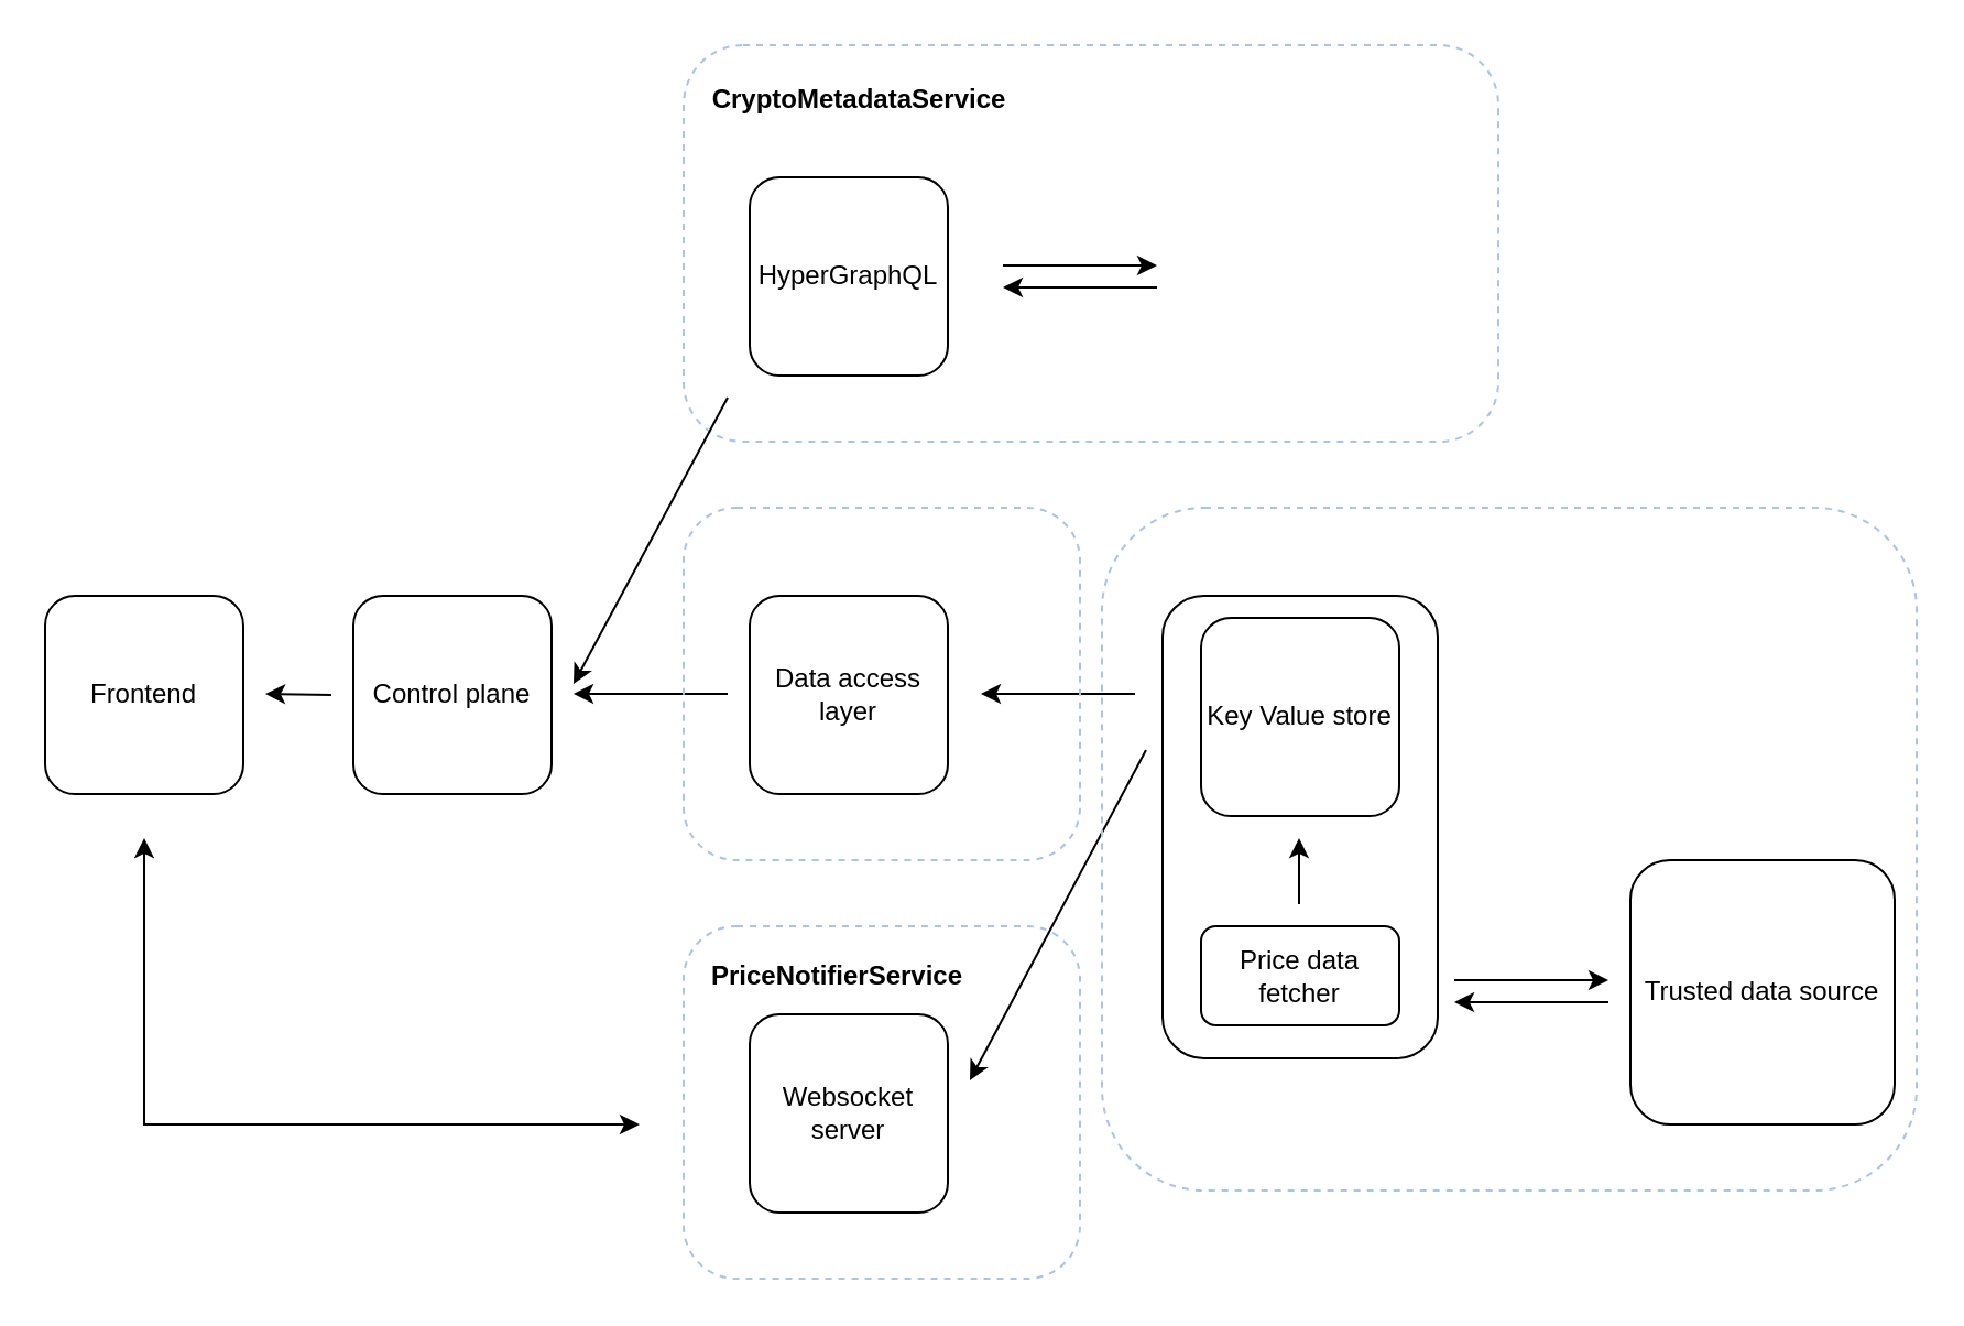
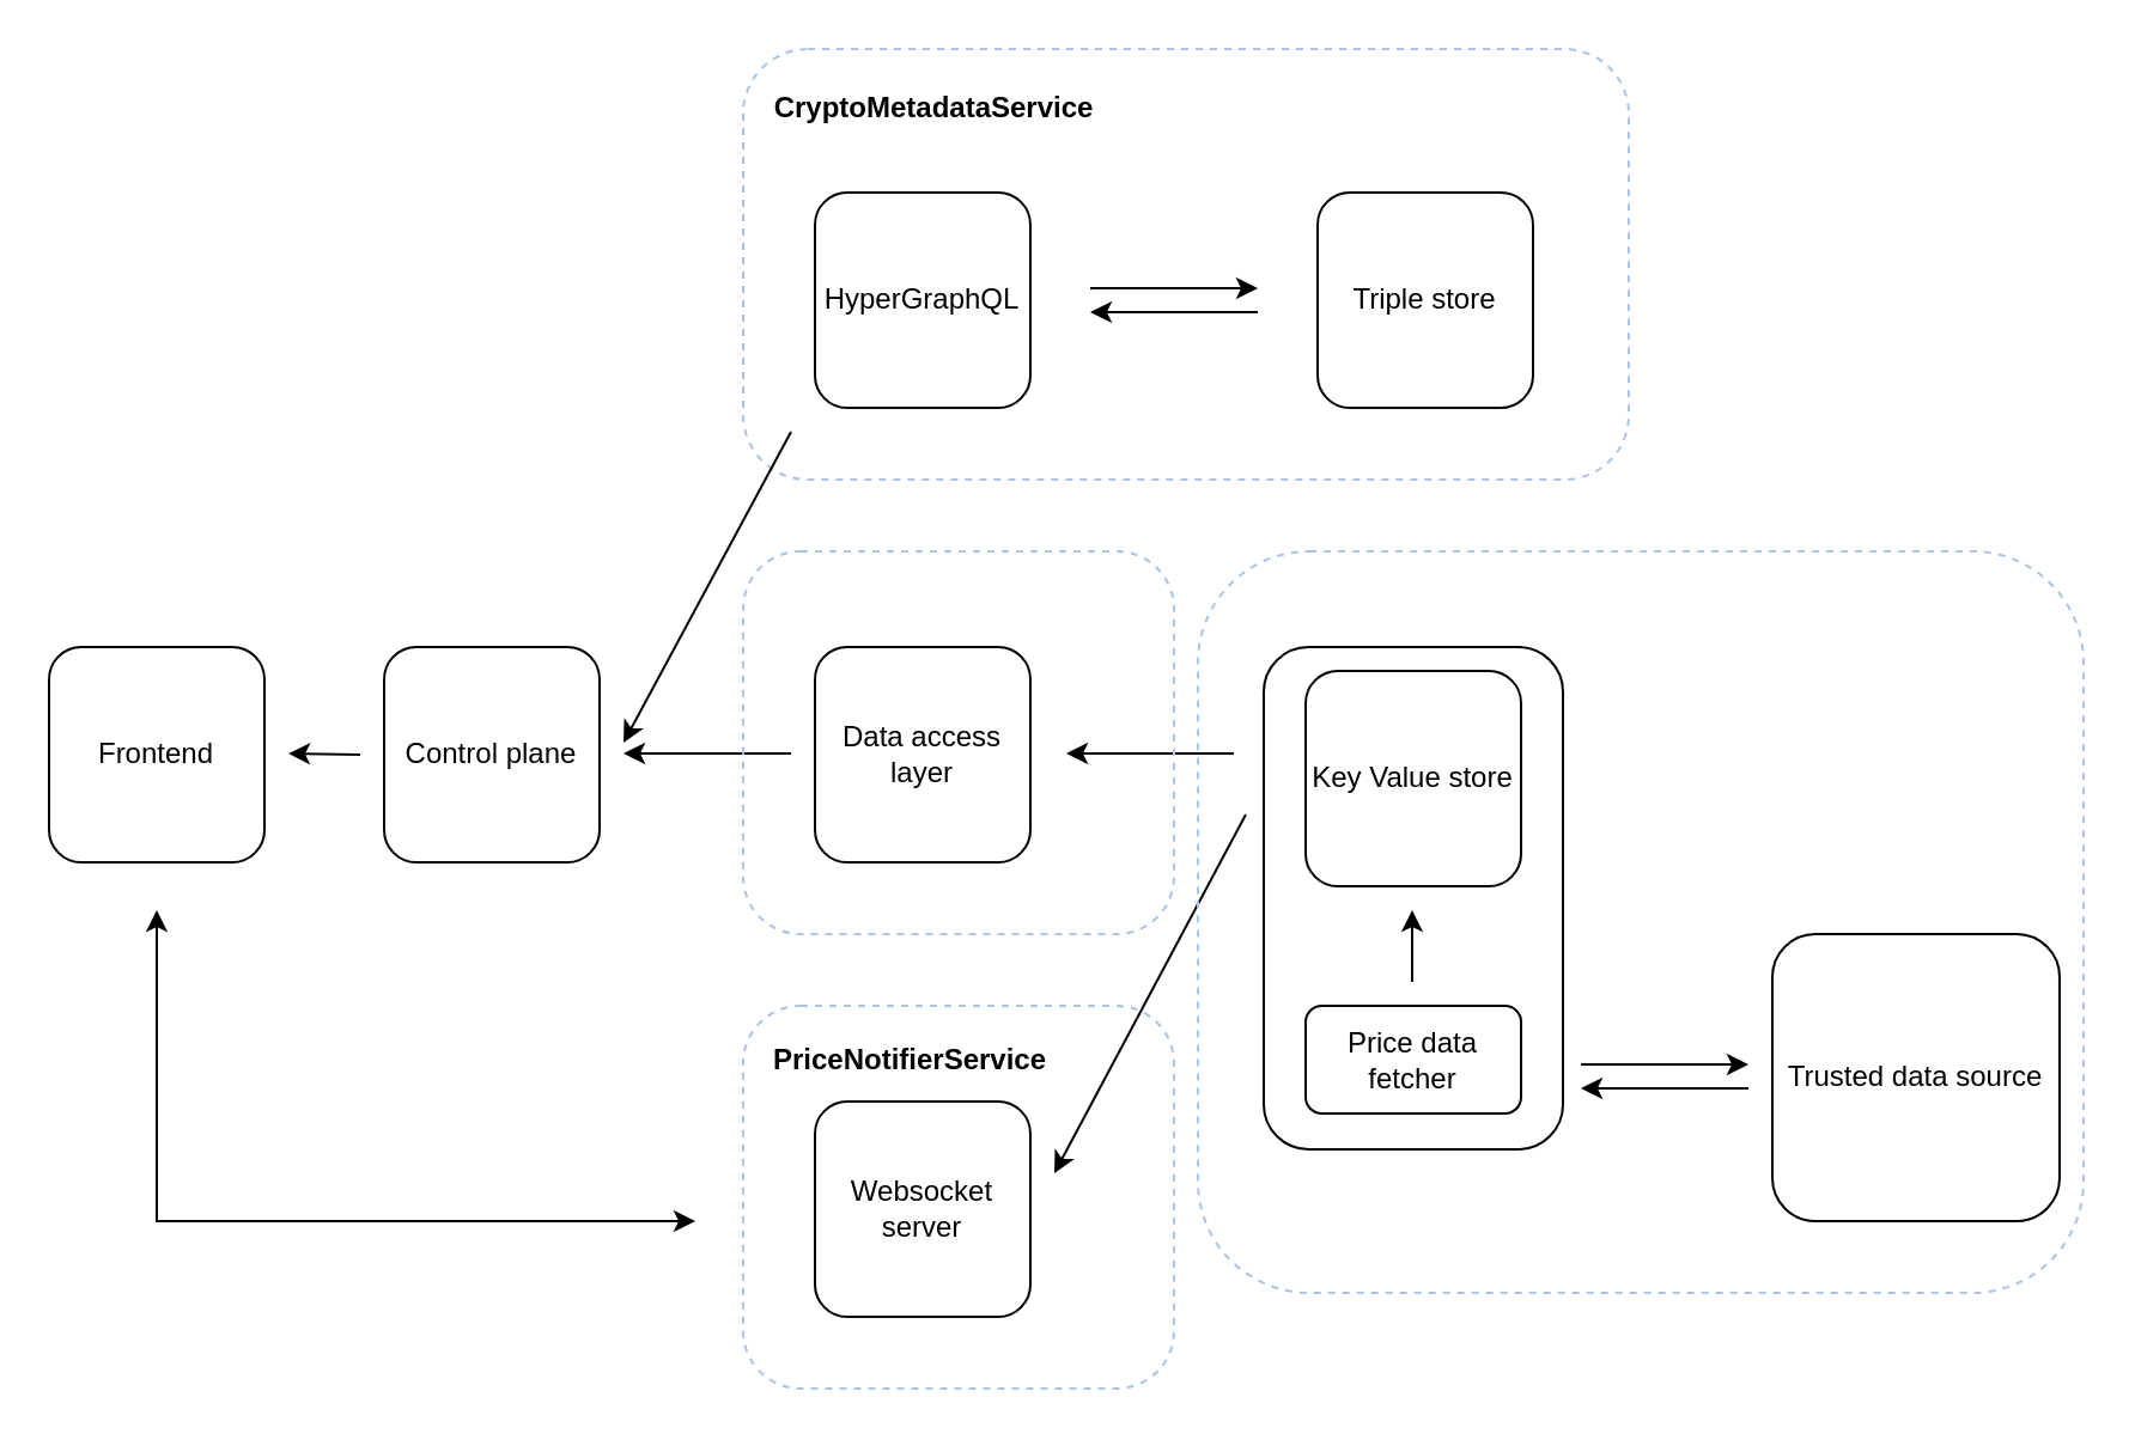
+ <mxCell id="5" value="&lt;div&gt;Triple store&lt;/div&gt;" style="rounded=1;whiteSpace=wrap;html=1;" parent="1" vertex="1"><mxGeometry x="550" y="80" width="90" height="90" as="geometry" /></mxCell>
